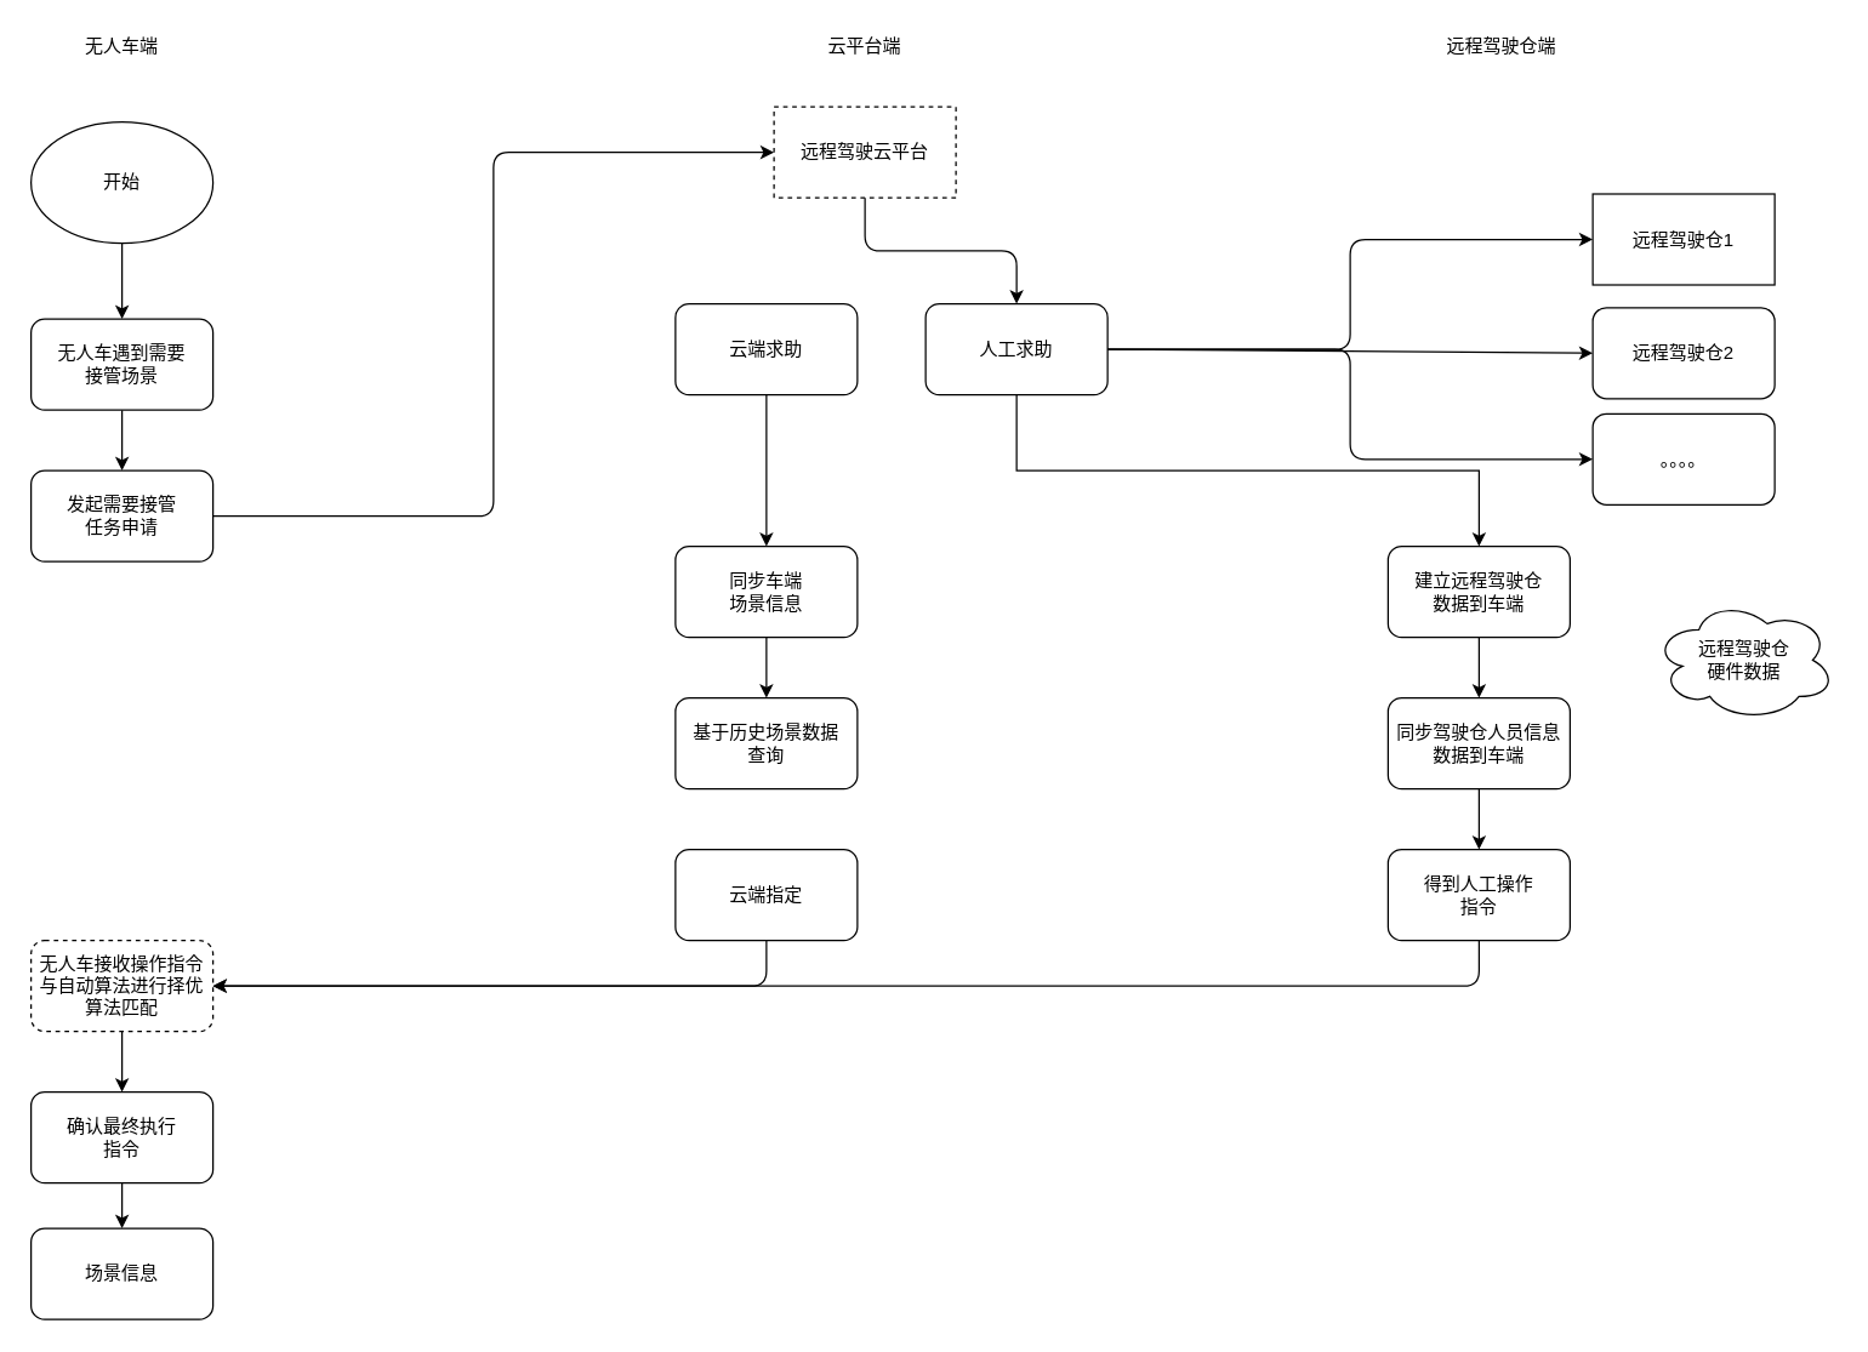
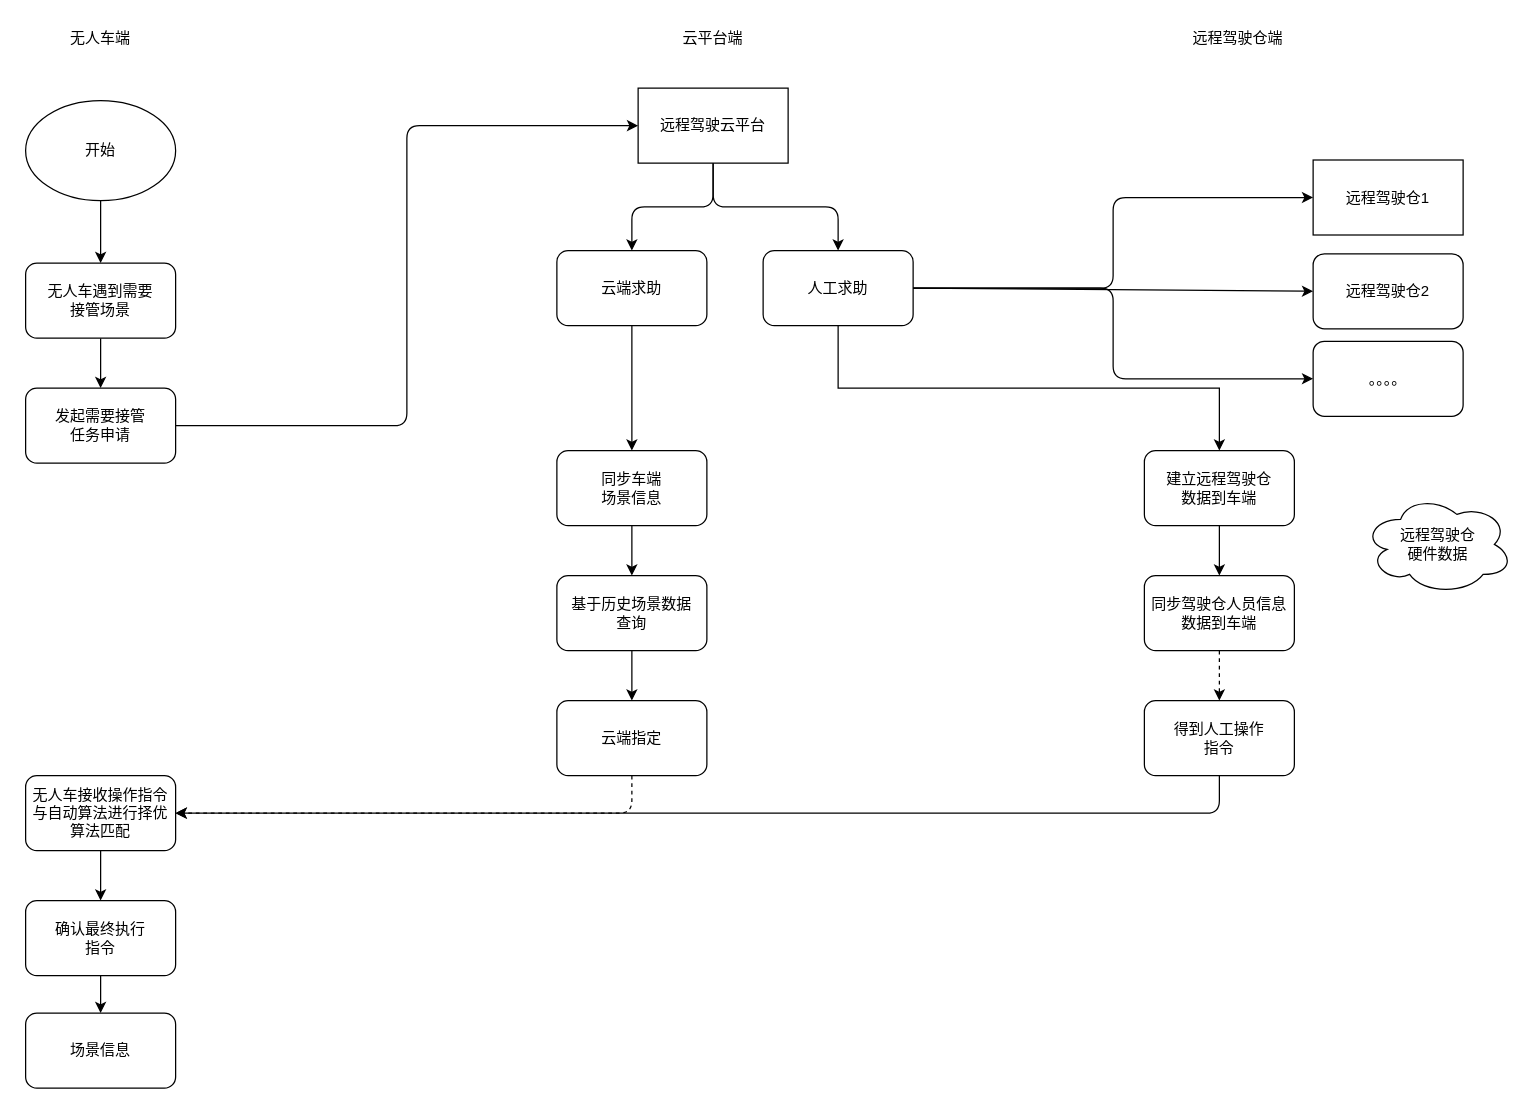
- <mxCell id="8" value="远程驾驶云平台" style="rounded=0;whiteSpace=wrap;html=1;dashed=1;" parent="1" vertex="1"><mxGeometry x="510" y="70" width="120" height="60" as="geometry" /></mxCell>
+ <mxCell id="8" value="远程驾驶云平台" style="rounded=0;whiteSpace=wrap;html=1;" parent="1" vertex="1"><mxGeometry x="510" y="70" width="120" height="60" as="geometry" /></mxCell>
+ <mxCell id="26" value="" style="endArrow=classic;html=1;exitX=0.5;exitY=1;exitDx=0;exitDy=0;entryX=0.5;entryY=0;entryDx=0;entryDy=0;edgeStyle=orthogonalEdgeStyle;" edge="1" parent="1" source="8" target="25"><mxGeometry width="50" height="50" relative="1" as="geometry"><mxPoint x="570" y="400" as="sourcePoint" /><mxPoint x="620" y="350" as="targetPoint" /></mxGeometry></mxCell>
- <mxCell id="37" value="" style="edgeStyle=orthogonalEdgeStyle;rounded=0;orthogonalLoop=1;jettySize=auto;html=1;" edge="1" parent="1" source="38" target="40"><mxGeometry relative="1" as="geometry" /></mxCell>
+ <mxCell id="37" value="" style="edgeStyle=orthogonalEdgeStyle;rounded=0;orthogonalLoop=1;jettySize=auto;html=1;dashed=1;" edge="1" parent="1" source="38" target="40"><mxGeometry relative="1" as="geometry" /></mxCell>
+ <mxCell id="30" value="" style="edgeStyle=orthogonalEdgeStyle;rounded=0;orthogonalLoop=1;jettySize=auto;html=1;" edge="1" parent="1" source="31" target="32"><mxGeometry relative="1" as="geometry" /></mxCell>
- <mxCell id="33" value="" style="endArrow=classic;html=1;exitX=0.5;exitY=1;exitDx=0;exitDy=0;entryX=1;entryY=0.5;entryDx=0;entryDy=0;edgeStyle=orthogonalEdgeStyle;" edge="1" parent="1" source="32" target="15"><mxGeometry width="50" height="50" relative="1" as="geometry"><mxPoint x="330" y="630" as="sourcePoint" /><mxPoint x="380" y="580" as="targetPoint" /></mxGeometry></mxCell>
+ <mxCell id="33" value="" style="endArrow=classic;html=1;exitX=0.5;exitY=1;exitDx=0;exitDy=0;entryX=1;entryY=0.5;entryDx=0;entryDy=0;edgeStyle=orthogonalEdgeStyle;dashed=1;" edge="1" parent="1" source="32" target="15"><mxGeometry width="50" height="50" relative="1" as="geometry"><mxPoint x="330" y="630" as="sourcePoint" /><mxPoint x="380" y="580" as="targetPoint" /></mxGeometry></mxCell>
- <mxCell id="15" value="无人车接收操作指令&lt;br&gt;与自动算法进行择优算法匹配" style="rounded=1;whiteSpace=wrap;html=1;dashed=1;" parent="1" vertex="1"><mxGeometry x="20" y="620" width="120" height="60" as="geometry" /></mxCell>
+ <mxCell id="15" value="无人车接收操作指令&lt;br&gt;与自动算法进行择优算法匹配" style="rounded=1;whiteSpace=wrap;html=1;" parent="1" vertex="1"><mxGeometry x="20" y="620" width="120" height="60" as="geometry" /></mxCell>
